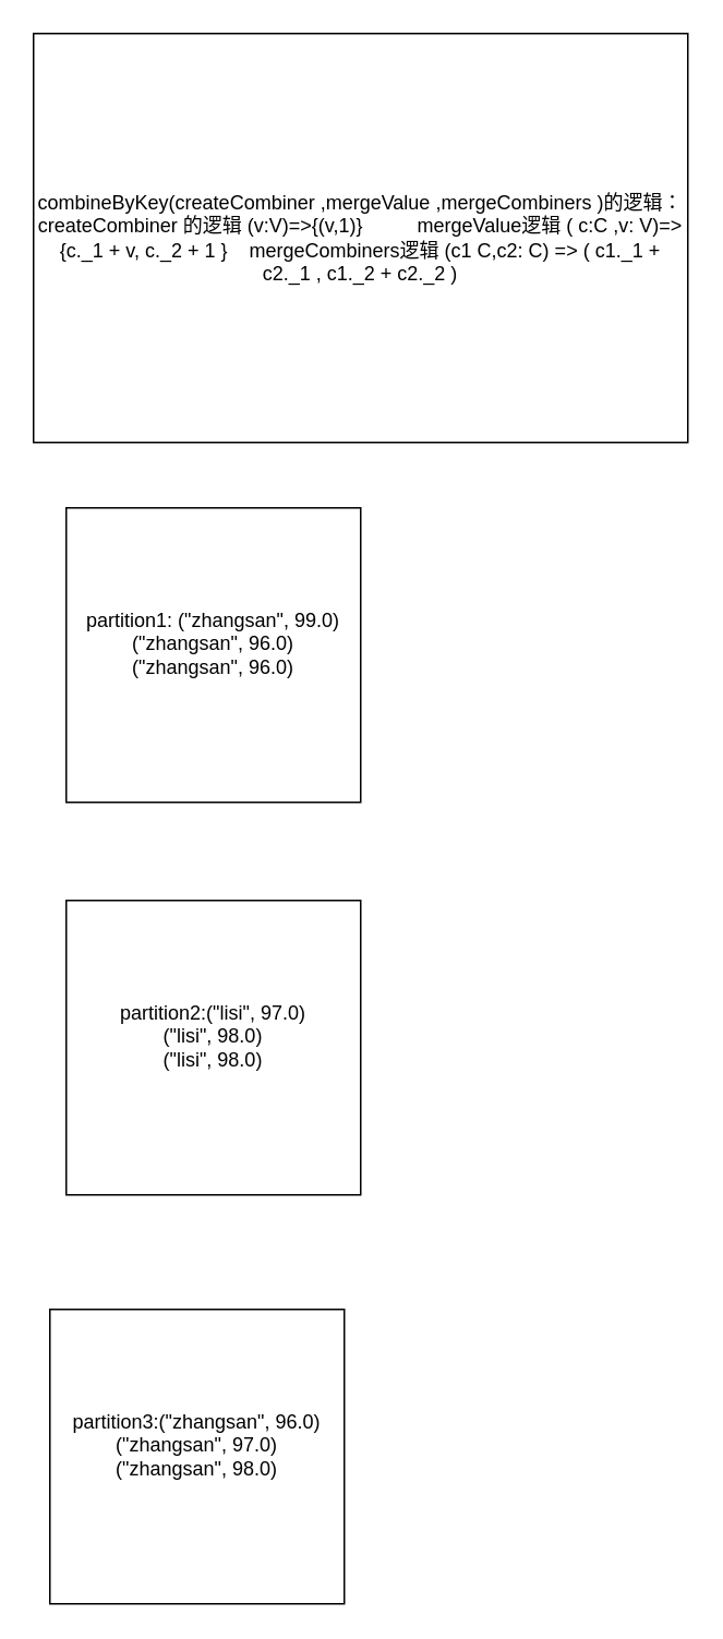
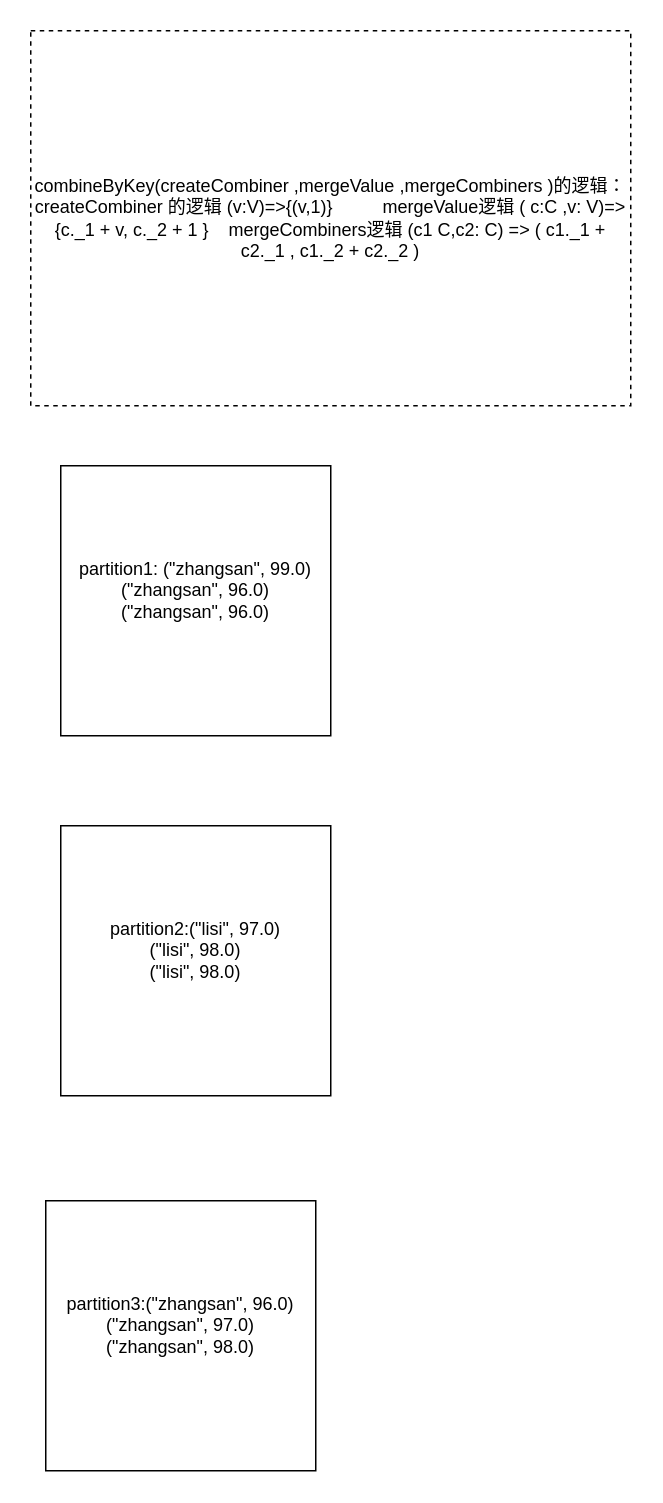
- <mxCell id="3" value="combineByKey(createCombiner ,mergeValue ,mergeCombiners )的逻辑：createCombiner 的逻辑 (v:V)=&amp;gt;{(v,1)}&amp;nbsp; &amp;nbsp; &amp;nbsp; &amp;nbsp; &amp;nbsp;&amp;nbsp;mergeValue逻辑 ( c:C ,v: V)=&amp;gt; {c._1 + v, c._2 + 1 }&amp;nbsp; &amp;nbsp;&amp;nbsp;mergeCombiners逻辑 (c1 C,c2: C) =&amp;gt; ( c1._1 + c2._1 , c1._2 + c2._2 )" style="whiteSpace=wrap;html=1;" vertex="1" parent="1"><mxGeometry x="20" y="20" width="400" height="250" as="geometry" /></mxCell>
+ <mxCell id="3" value="combineByKey(createCombiner ,mergeValue ,mergeCombiners )的逻辑：createCombiner 的逻辑 (v:V)=&amp;gt;{(v,1)}&amp;nbsp; &amp;nbsp; &amp;nbsp; &amp;nbsp; &amp;nbsp;&amp;nbsp;mergeValue逻辑 ( c:C ,v: V)=&amp;gt; {c._1 + v, c._2 + 1 }&amp;nbsp; &amp;nbsp;&amp;nbsp;mergeCombiners逻辑 (c1 C,c2: C) =&amp;gt; ( c1._1 + c2._1 , c1._2 + c2._2 )" style="whiteSpace=wrap;html=1;dashed=1;" vertex="1" parent="1"><mxGeometry x="20" y="20" width="400" height="250" as="geometry" /></mxCell>
